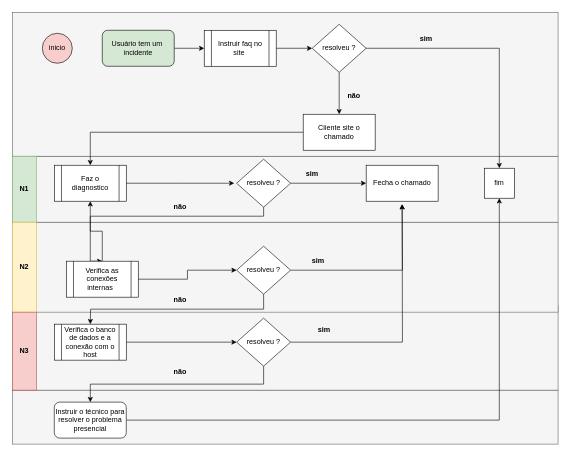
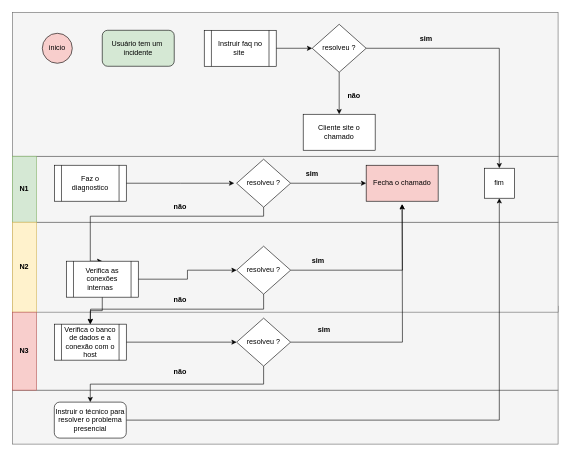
- <mxCell id="8" style="edgeStyle=orthogonalEdgeStyle;rounded=0;orthogonalLoop=1;jettySize=auto;html=1;" edge="1" parent="1" source="9" target="11"><mxGeometry relative="1" as="geometry" /></mxCell>
- <mxCell id="12" style="edgeStyle=orthogonalEdgeStyle;rounded=0;orthogonalLoop=1;jettySize=auto;html=1;entryX=0.5;entryY=0;entryDx=0;entryDy=0;" edge="1" parent="1" source="13" target="15"><mxGeometry relative="1" as="geometry" /></mxCell>
- <mxCell id="31" value="Fecha o chamado" style="rounded=0;whiteSpace=wrap;html=1;" vertex="1" parent="1"><mxGeometry x="610" y="275" width="120" height="60" as="geometry" /></mxCell>
+ <mxCell id="31" value="Fecha o chamado" style="rounded=0;whiteSpace=wrap;html=1;fillColor=#f8cecc;" vertex="1" parent="1"><mxGeometry x="610" y="275" width="120" height="60" as="geometry" /></mxCell>
- <mxCell id="27" style="edgeStyle=orthogonalEdgeStyle;rounded=0;orthogonalLoop=1;jettySize=auto;html=1;" edge="1" parent="1" source="28" target="15"><mxGeometry relative="1" as="geometry" /></mxCell>
+ <mxCell id="27" style="edgeStyle=orthogonalEdgeStyle;rounded=0;orthogonalLoop=1;jettySize=auto;html=1;" edge="1" parent="1" source="28" target="36"><mxGeometry relative="1" as="geometry" /></mxCell>
